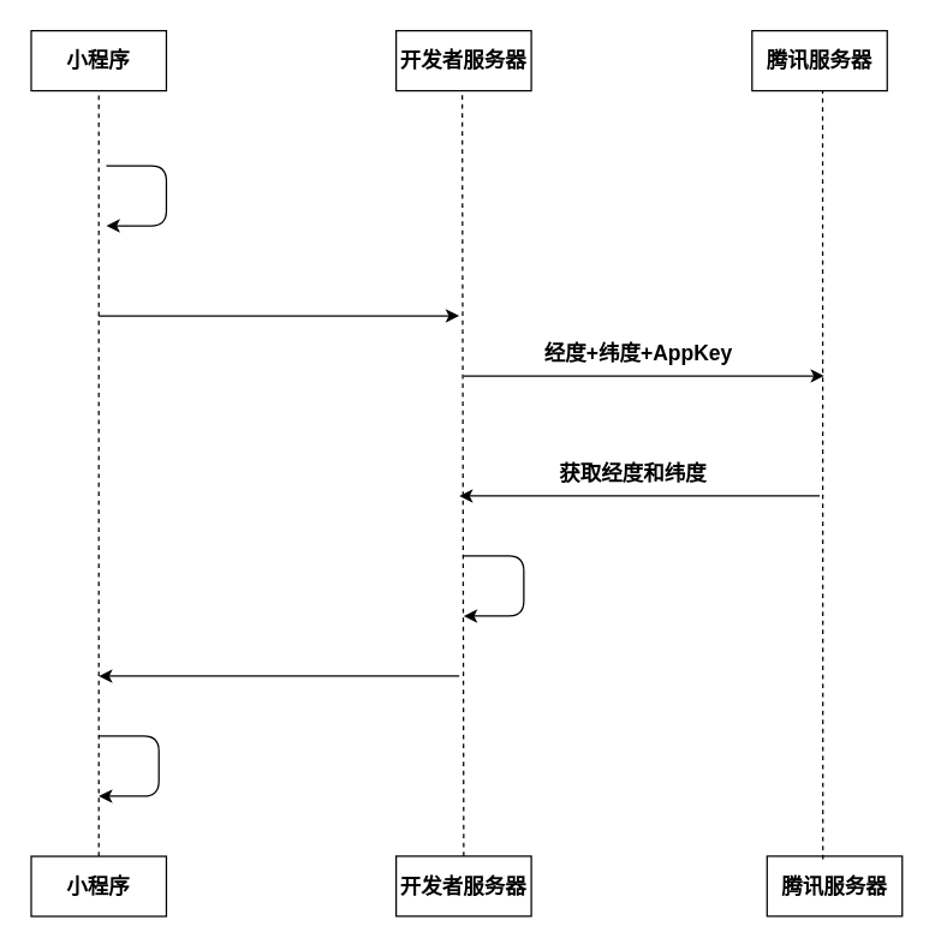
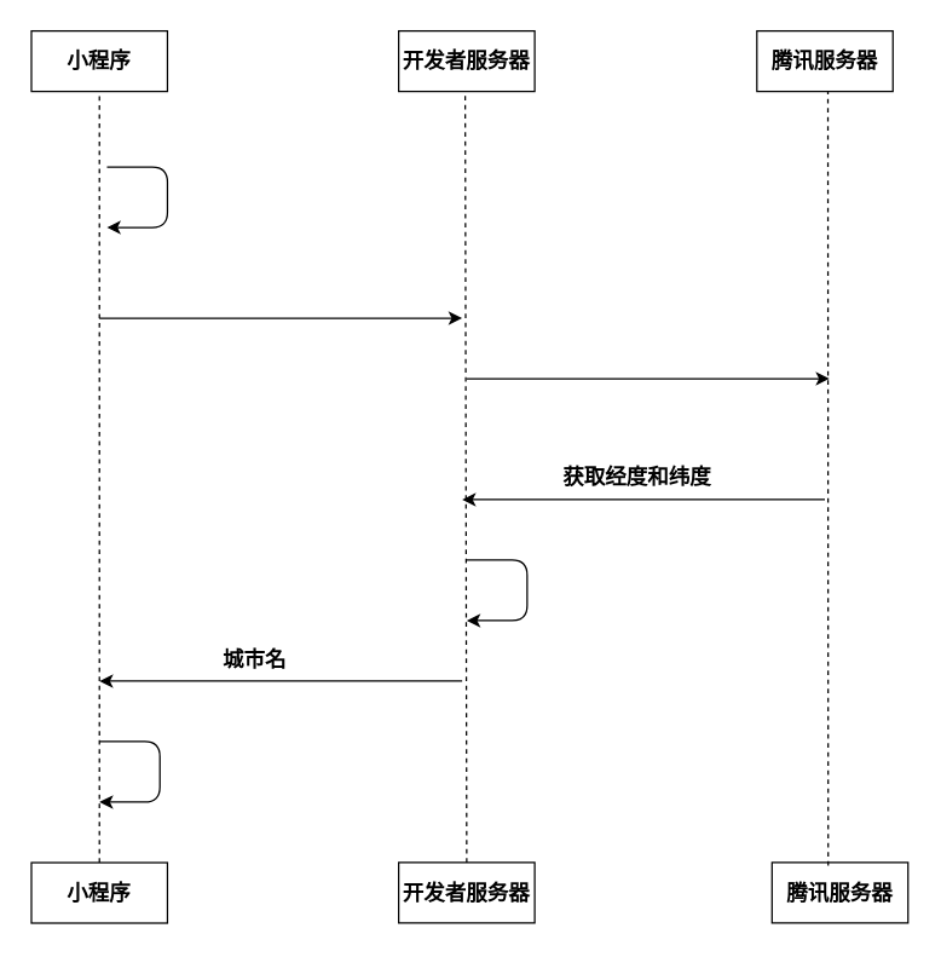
- <mxCell id="14" value="&lt;b&gt;&lt;font style=&quot;font-size: 14px&quot;&gt;经度+纬度+AppKey&lt;/font&gt;&lt;/b&gt;" style="text;html=1;" vertex="1" parent="1"><mxGeometry x="360" y="220" width="150" height="30" as="geometry" /></mxCell>
+ <mxCell id="19" value="&lt;b&gt;&lt;font style=&quot;font-size: 14px&quot;&gt;城市名&lt;/font&gt;&lt;/b&gt;" style="text;html=1;resizable=0;points=[];autosize=1;align=left;verticalAlign=top;spacingTop=-4;" vertex="1" parent="1"><mxGeometry x="145" y="425" width="60" height="20" as="geometry" /></mxCell>
